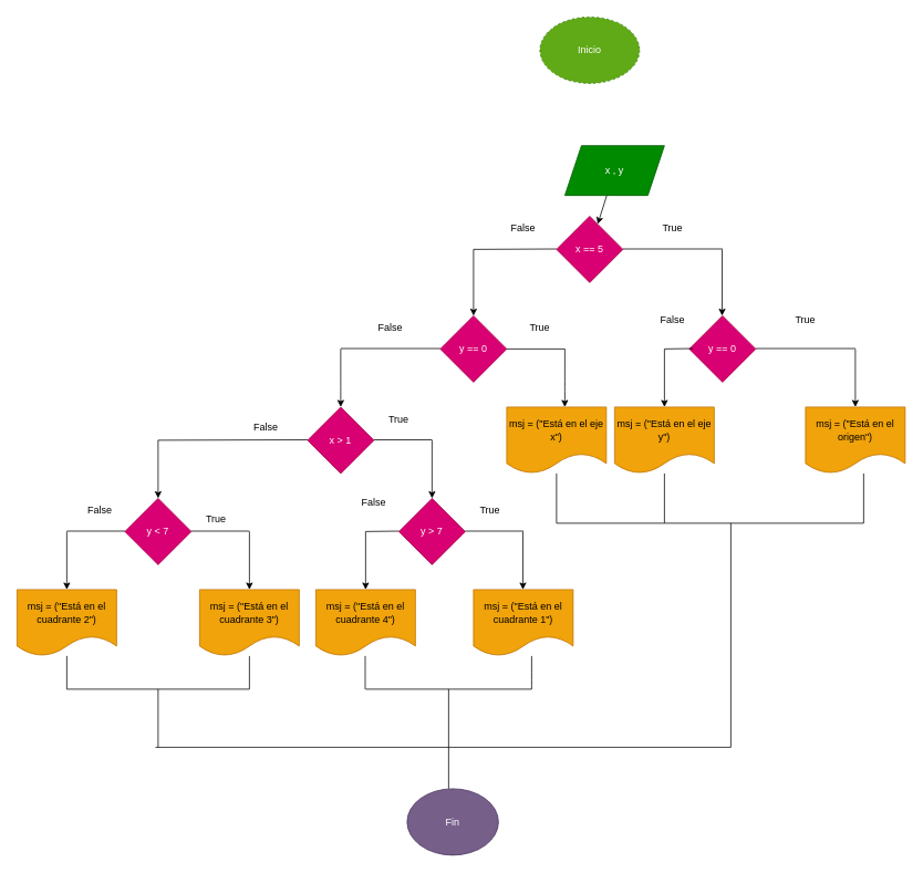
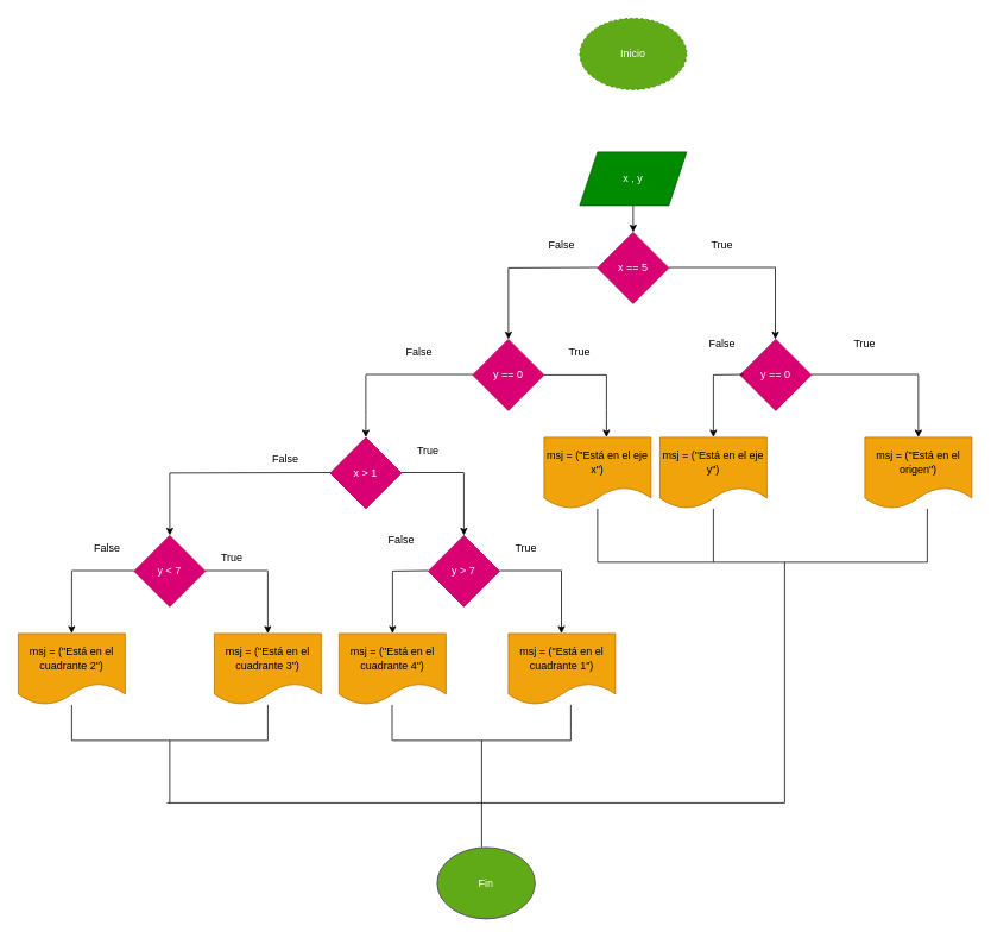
- <mxCell id="4" value="x , y" style="shape=parallelogram;perimeter=parallelogramPerimeter;whiteSpace=wrap;html=1;fixedSize=1;fillColor=#008a00;fontColor=#ffffff;strokeColor=#005700;" vertex="1" parent="1"><mxGeometry x="680" y="175" width="120" height="60" as="geometry" /></mxCell>
+ <mxCell id="4" value="x , y" style="shape=parallelogram;perimeter=parallelogramPerimeter;whiteSpace=wrap;html=1;fixedSize=1;fillColor=#008a00;fontColor=#ffffff;strokeColor=#005700;" vertex="1" parent="1"><mxGeometry x="650" y="170" width="120" height="60" as="geometry" /></mxCell>
- <mxCell id="60" value="Fin" style="ellipse;whiteSpace=wrap;html=1;fillColor=#76608a;fontColor=#ffffff;strokeColor=#432D57;" vertex="1" parent="1"><mxGeometry x="490" y="950" width="110" height="80" as="geometry" /></mxCell>
+ <mxCell id="60" value="Fin" style="ellipse;whiteSpace=wrap;html=1;fillColor=#60a917;fontColor=#ffffff;strokeColor=#432D57;" vertex="1" parent="1"><mxGeometry x="490" y="950" width="110" height="80" as="geometry" /></mxCell>
